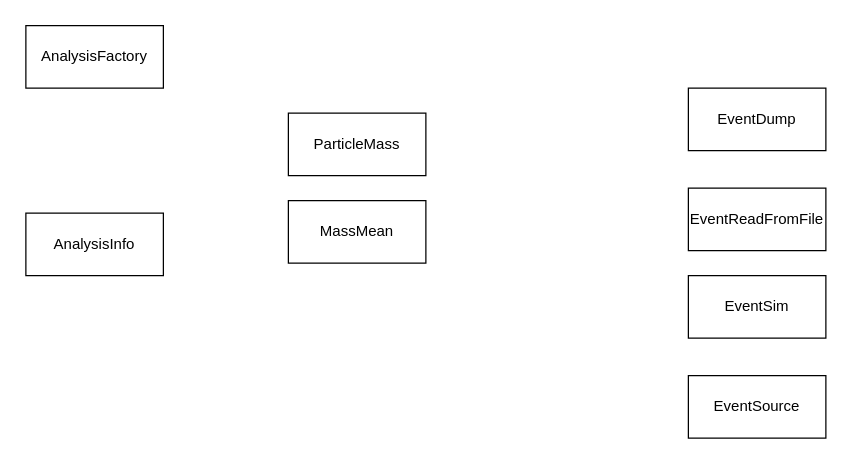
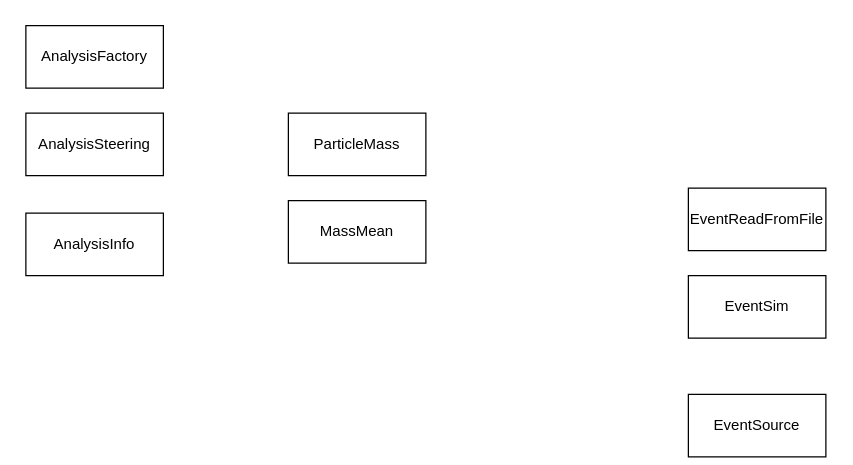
- <mxCell id="7" value="EventDump" style="html=1;whiteSpace=wrap;" vertex="1" parent="1"><mxGeometry x="550" y="70" width="110" height="50" as="geometry" /></mxCell>
+ <mxCell id="9" value="AnalysisSteering" style="html=1;whiteSpace=wrap;" vertex="1" parent="1"><mxGeometry x="20" y="90" width="110" height="50" as="geometry" /></mxCell>
- <mxCell id="4" value="EventSource" style="html=1;whiteSpace=wrap;" vertex="1" parent="1"><mxGeometry x="550" y="300" width="110" height="50" as="geometry" /></mxCell>
+ <mxCell id="4" value="EventSource" style="html=1;whiteSpace=wrap;" vertex="1" parent="1"><mxGeometry x="550" y="315" width="110" height="50" as="geometry" /></mxCell>
